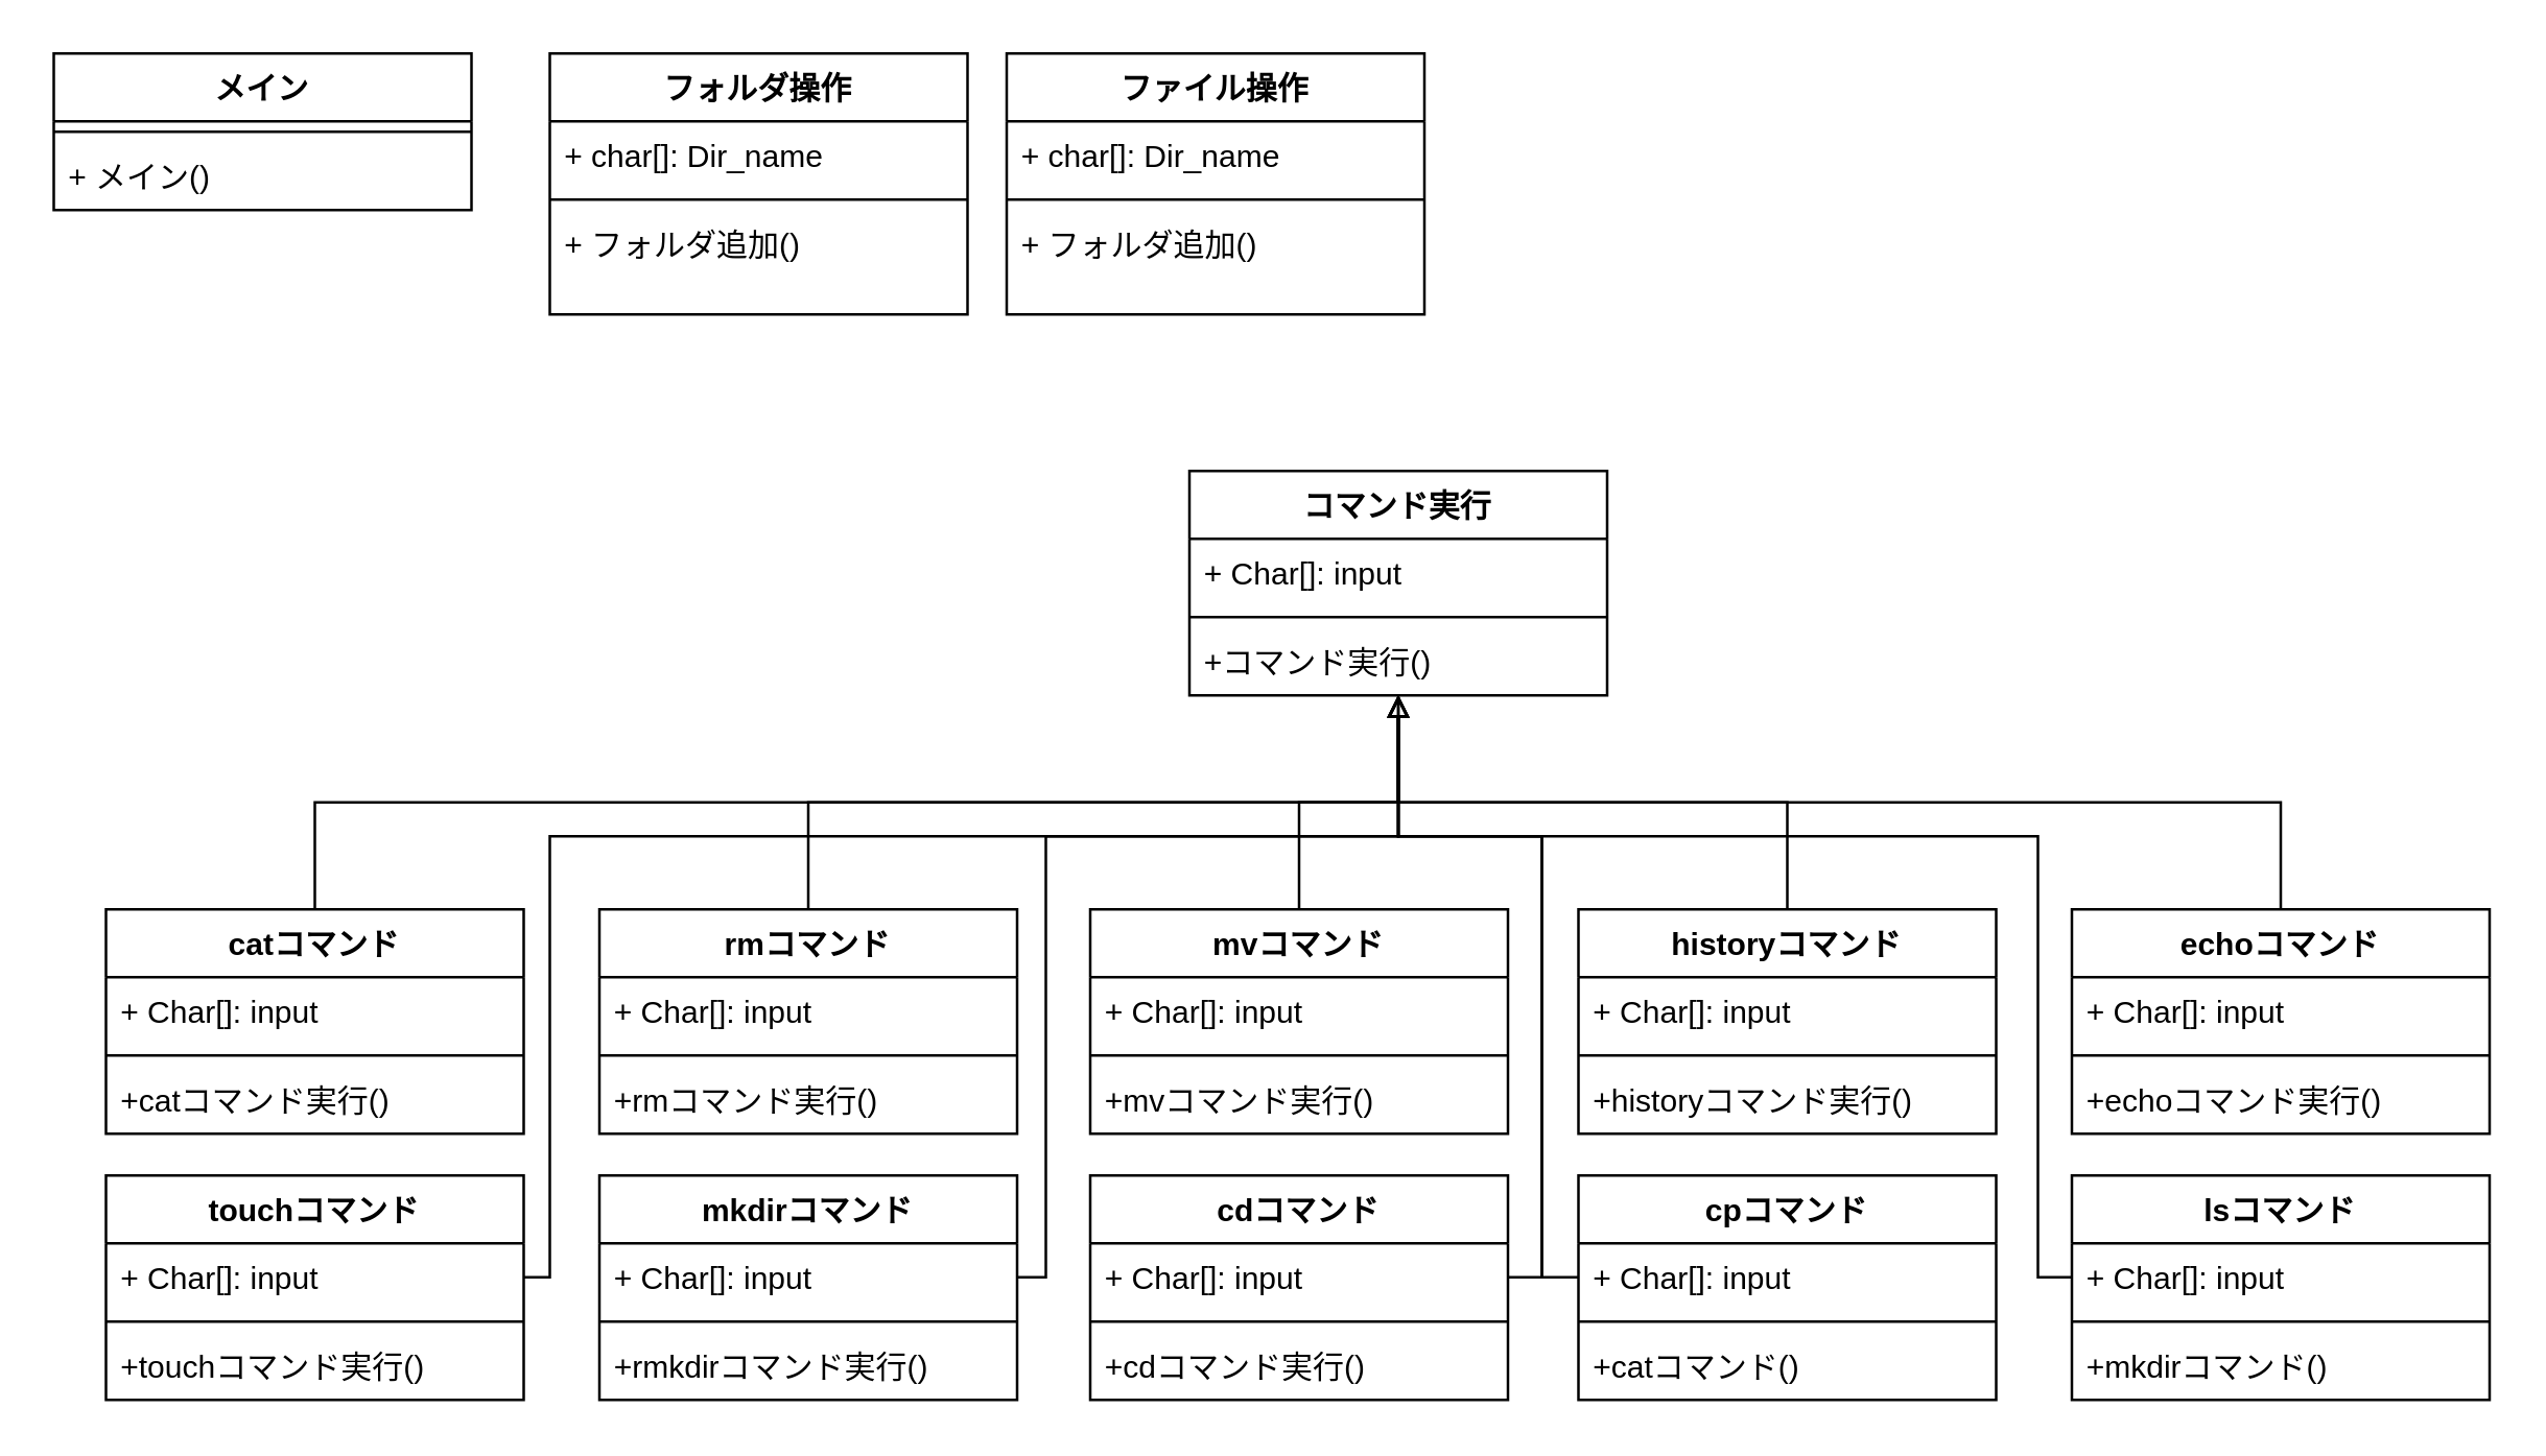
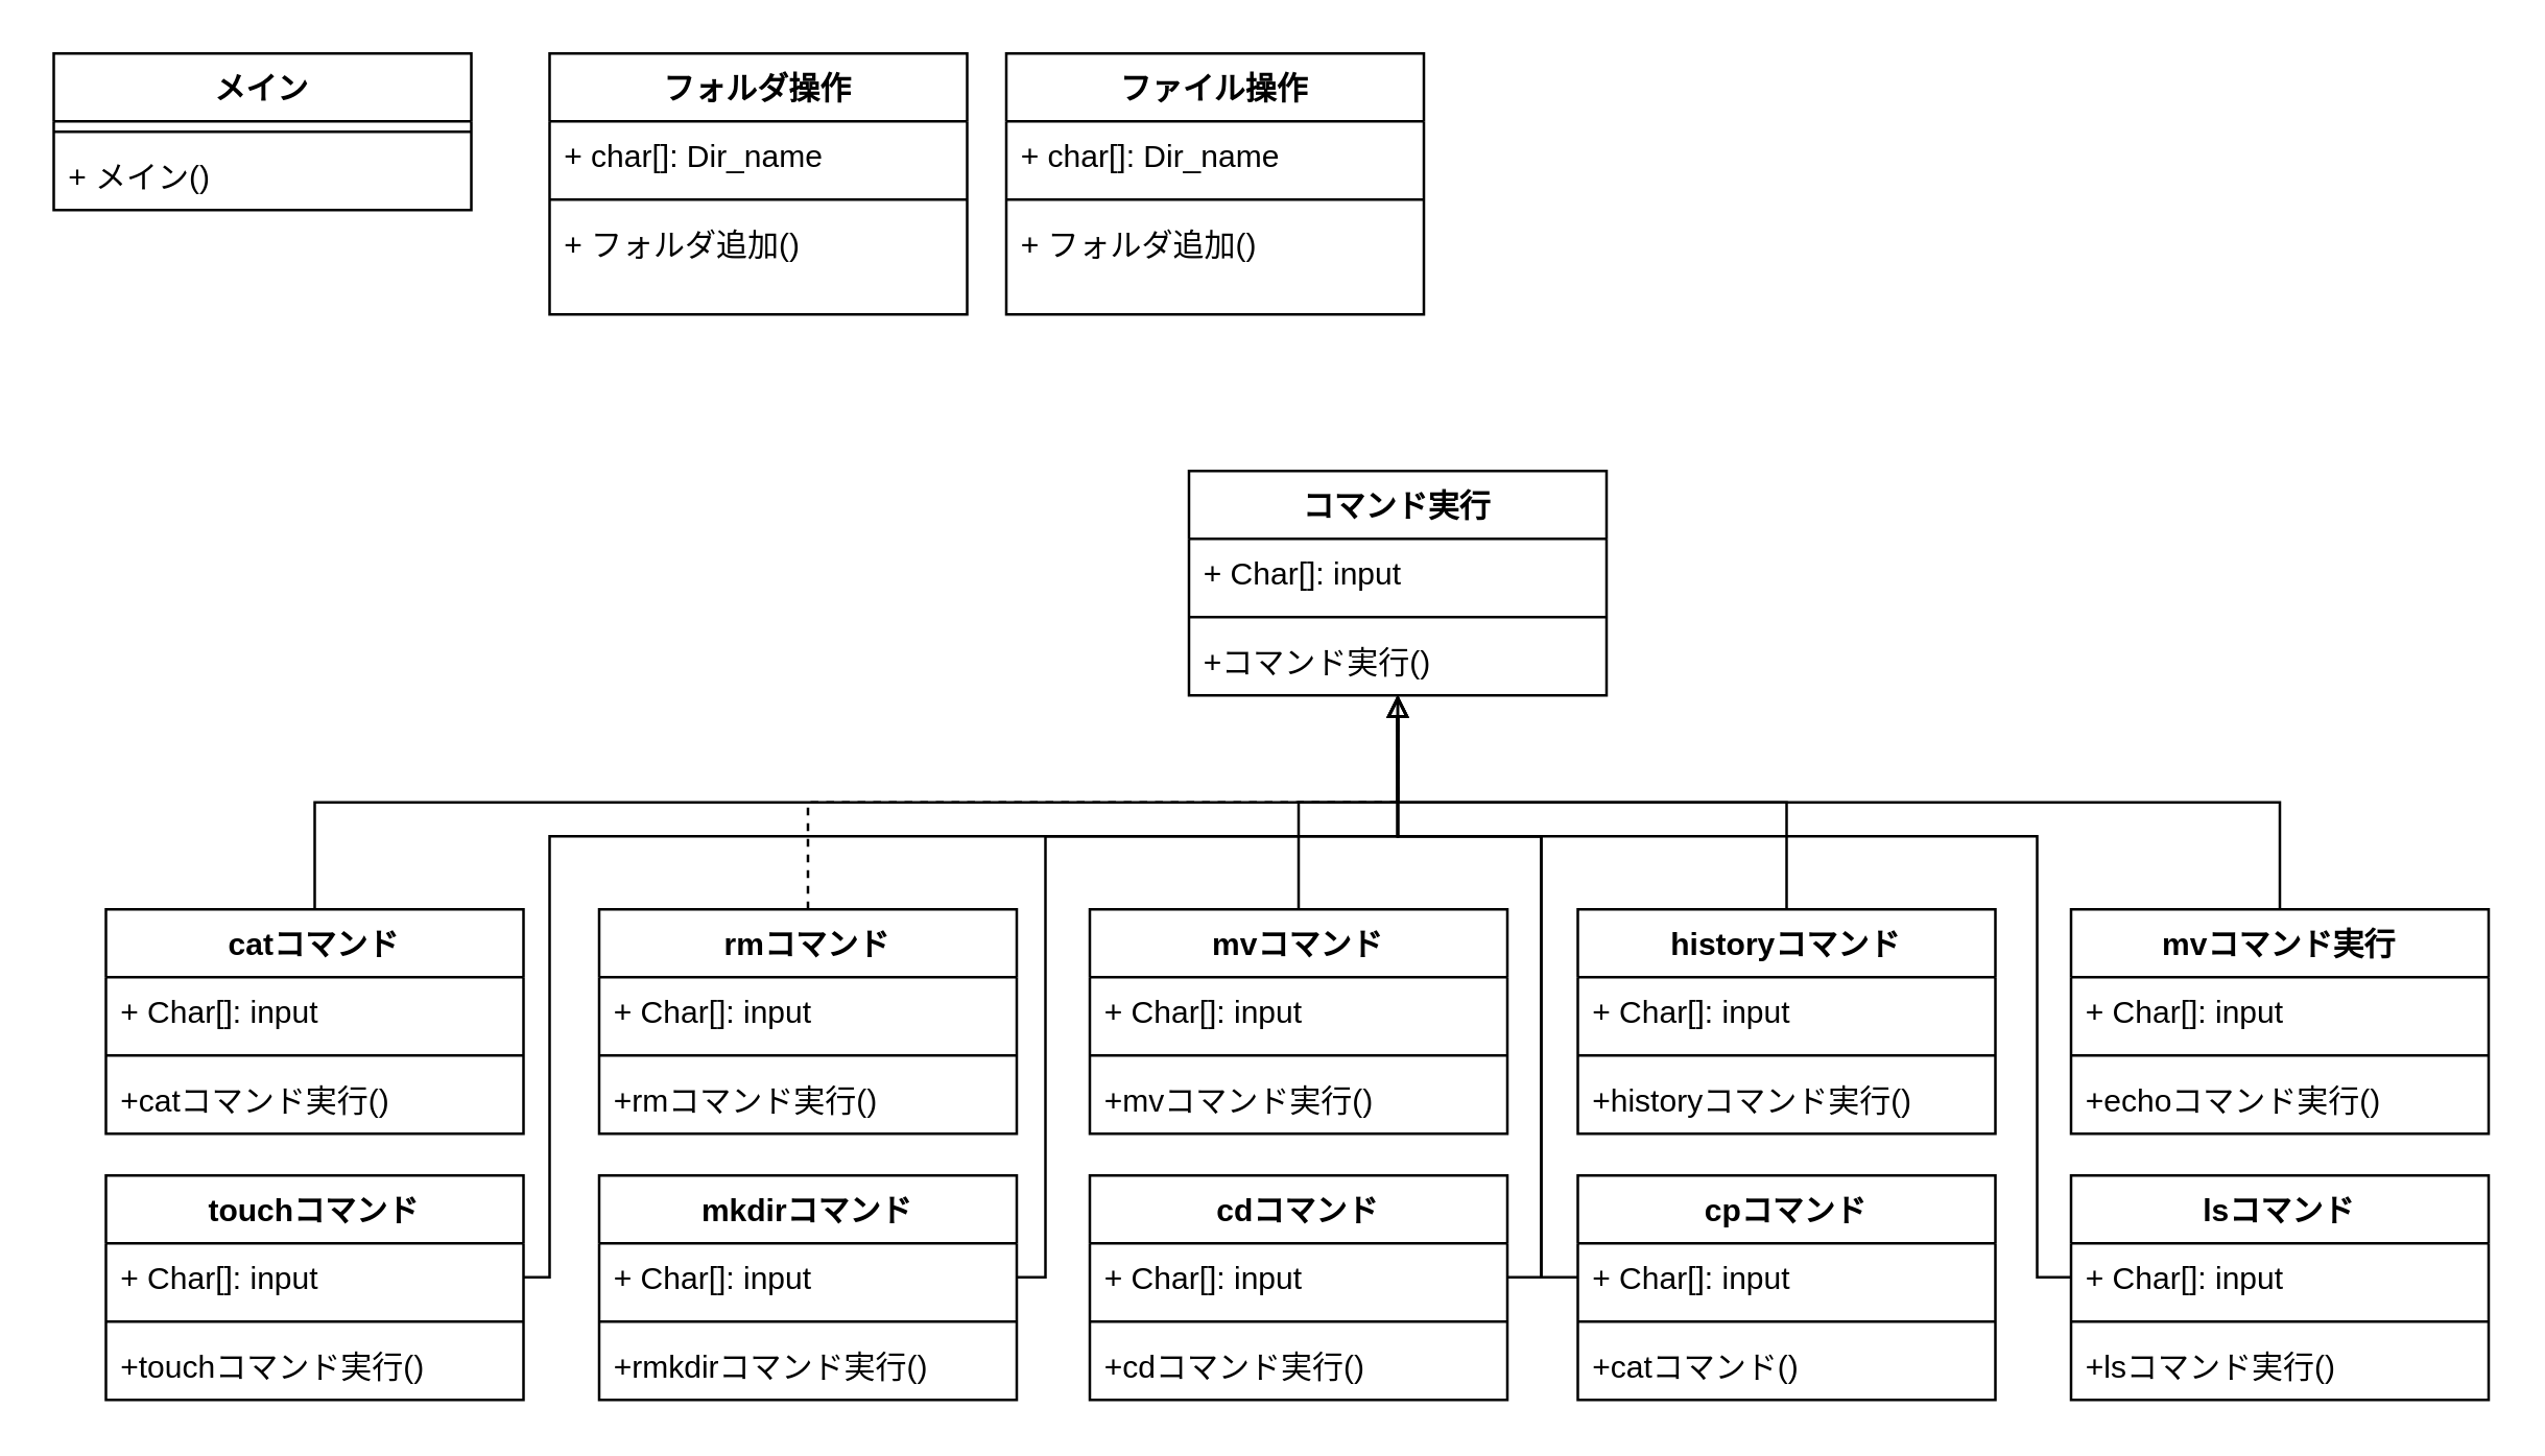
- <mxCell id="36" style="edgeStyle=orthogonalEdgeStyle;rounded=0;orthogonalLoop=1;jettySize=auto;html=1;exitX=0.5;exitY=0;exitDx=0;exitDy=0;endArrow=block;endFill=0;" edge="1" parent="1" source="37" target="5"><mxGeometry relative="1" as="geometry" /></mxCell>
+ <mxCell id="36" style="edgeStyle=orthogonalEdgeStyle;rounded=0;orthogonalLoop=1;jettySize=auto;html=1;exitX=0.5;exitY=0;exitDx=0;exitDy=0;endArrow=block;endFill=0;dashed=1;" edge="1" parent="1" source="37" target="5"><mxGeometry relative="1" as="geometry" /></mxCell>
- <mxCell id="10" value="echoコマンド" style="swimlane;fontStyle=1;align=center;verticalAlign=top;childLayout=stackLayout;horizontal=1;startSize=26;horizontalStack=0;resizeParent=1;resizeParentMax=0;resizeLast=0;collapsible=1;marginBottom=0;" vertex="1" parent="1"><mxGeometry x="793" y="348" width="160" height="86" as="geometry" /></mxCell>
+ <mxCell id="10" value="mvコマンド実行" style="swimlane;fontStyle=1;align=center;verticalAlign=top;childLayout=stackLayout;horizontal=1;startSize=26;horizontalStack=0;resizeParent=1;resizeParentMax=0;resizeLast=0;collapsible=1;marginBottom=0;" vertex="1" parent="1"><mxGeometry x="793" y="348" width="160" height="86" as="geometry" /></mxCell>
- <mxCell id="22" value="+mkdirコマンド()" style="text;strokeColor=none;fillColor=none;align=left;verticalAlign=top;spacingLeft=4;spacingRight=4;overflow=hidden;rotatable=0;points=[[0,0.5],[1,0.5]];portConstraint=eastwest;" vertex="1" parent="19"><mxGeometry y="60" width="160" height="26" as="geometry" /></mxCell>
+ <mxCell id="22" value="+lsコマンド実行()" style="text;strokeColor=none;fillColor=none;align=left;verticalAlign=top;spacingLeft=4;spacingRight=4;overflow=hidden;rotatable=0;points=[[0,0.5],[1,0.5]];portConstraint=eastwest;" vertex="1" parent="19"><mxGeometry y="60" width="160" height="26" as="geometry" /></mxCell>
